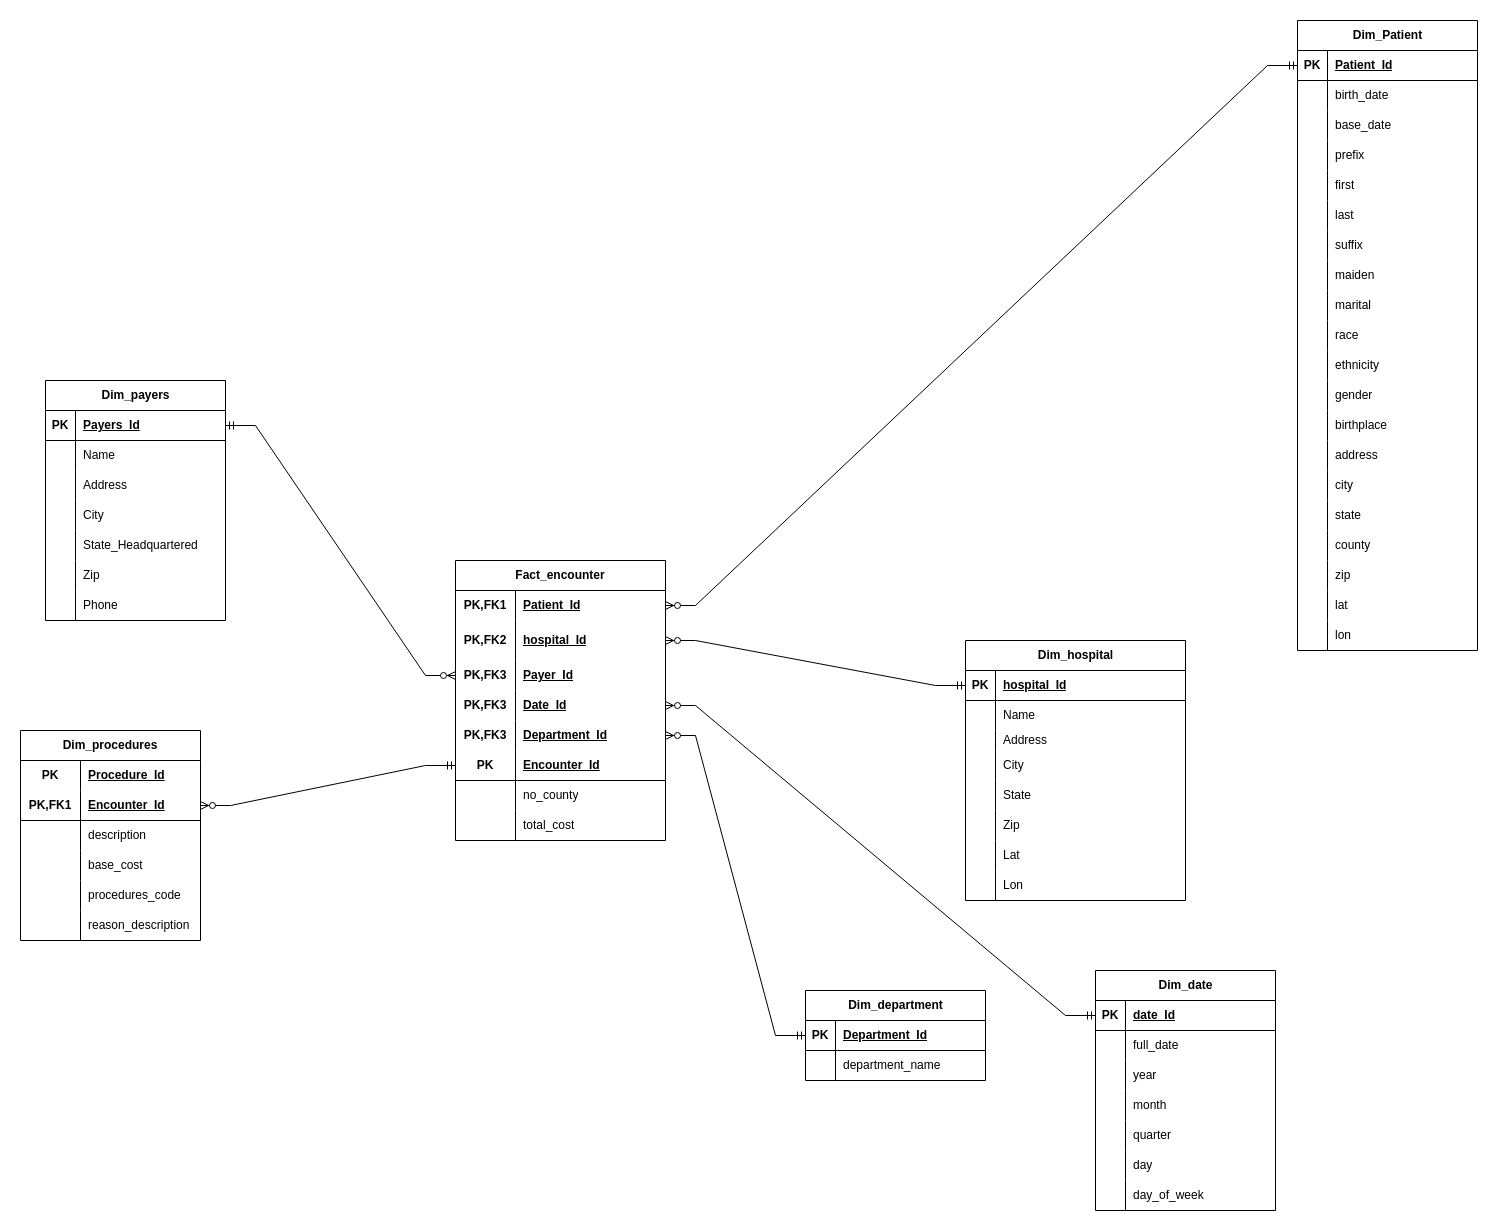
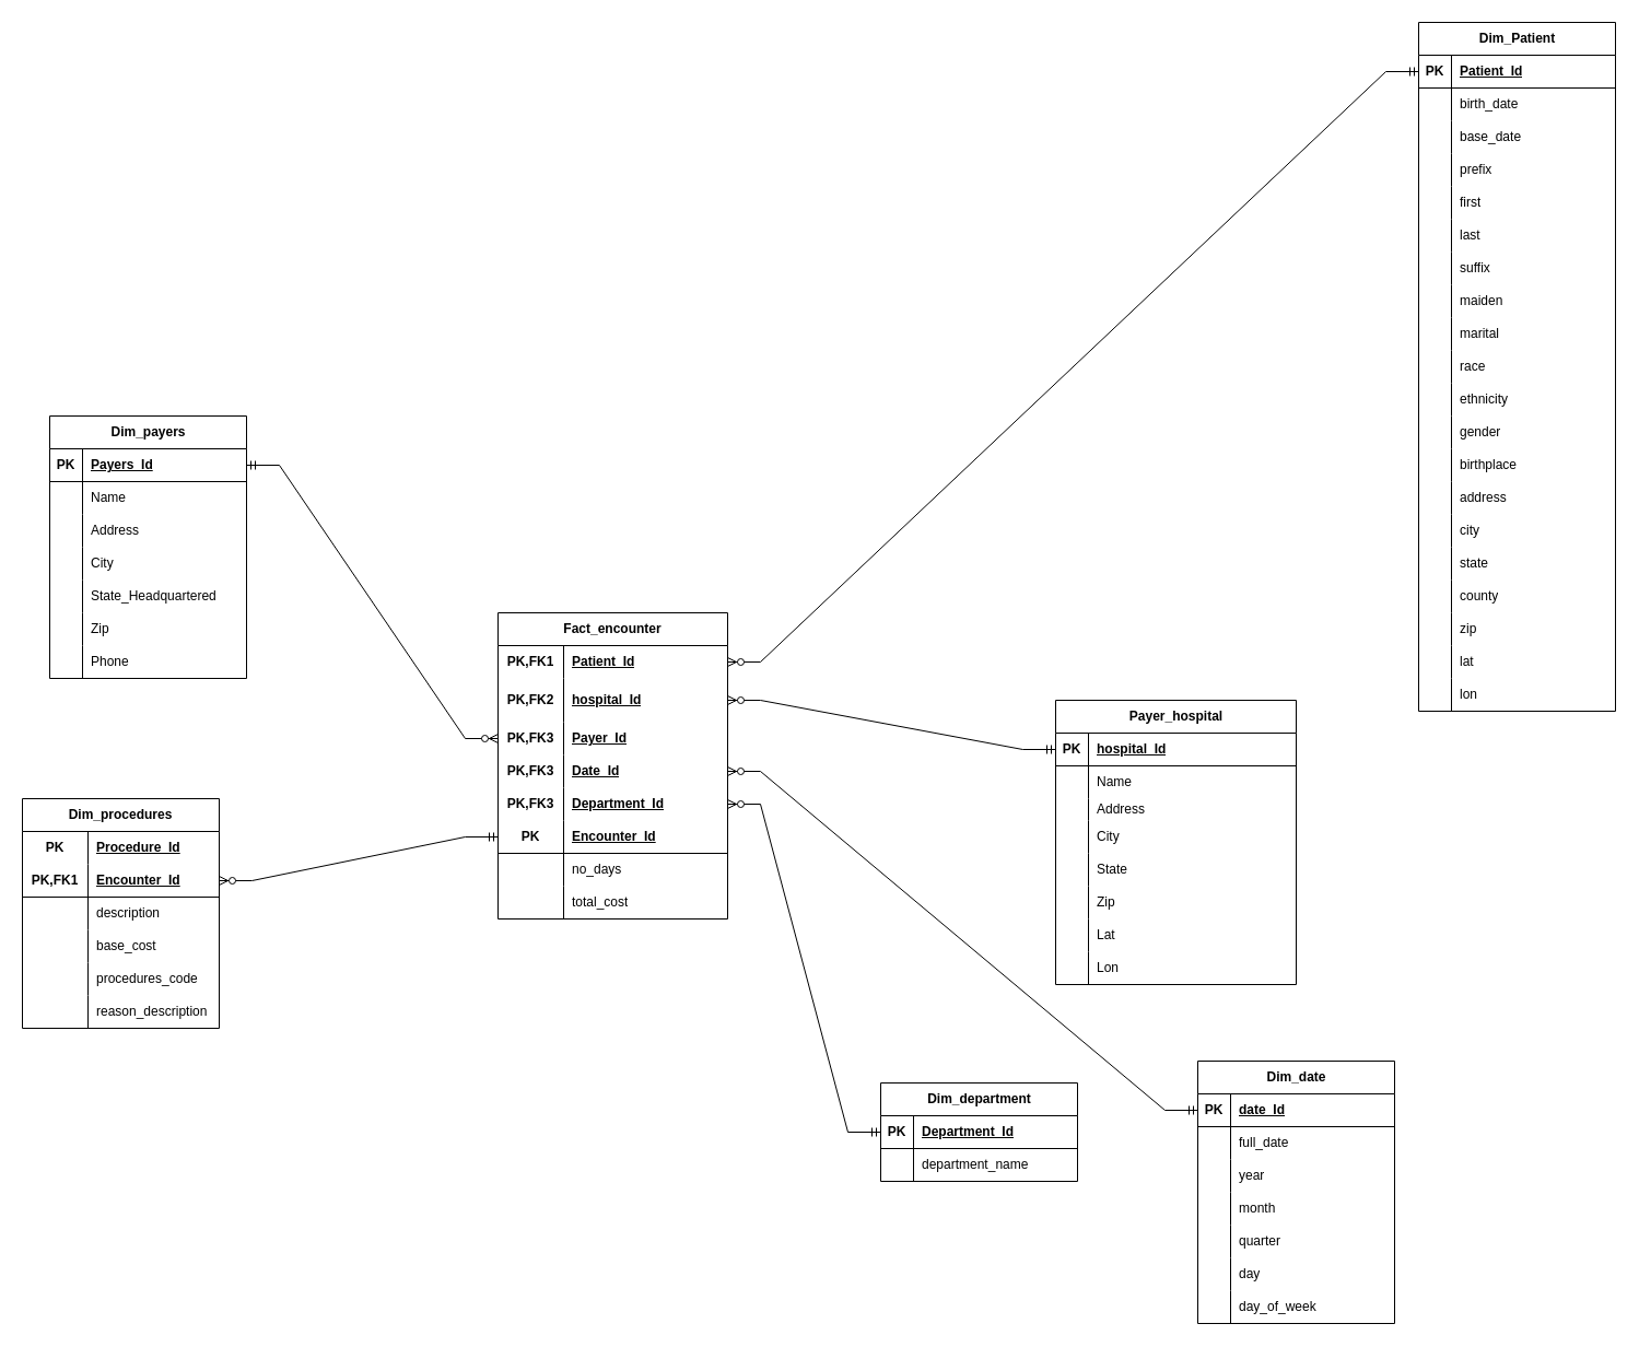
- <mxCell id="2" value="Dim_hospital" style="shape=table;startSize=30;container=1;collapsible=1;childLayout=tableLayout;fixedRows=1;rowLines=0;fontStyle=1;align=center;resizeLast=1;html=1;" parent="1" vertex="1"><mxGeometry x="965" y="640" width="220" height="260" as="geometry" /></mxCell>
+ <mxCell id="2" value="Payer_hospital" style="shape=table;startSize=30;container=1;collapsible=1;childLayout=tableLayout;fixedRows=1;rowLines=0;fontStyle=1;align=center;resizeLast=1;html=1;" parent="1" vertex="1"><mxGeometry x="965" y="640" width="220" height="260" as="geometry" /></mxCell>
- <mxCell id="131" value="no_county" style="shape=partialRectangle;connectable=0;fillColor=none;top=0;left=0;bottom=0;right=0;align=left;spacingLeft=6;overflow=hidden;html=1;whiteSpace=wrap;" parent="129" vertex="1"><mxGeometry x="60" width="150" height="30" as="geometry"><mxRectangle width="150" height="30" as="alternateBounds" /></mxGeometry></mxCell>
+ <mxCell id="131" value="no_days" style="shape=partialRectangle;connectable=0;fillColor=none;top=0;left=0;bottom=0;right=0;align=left;spacingLeft=6;overflow=hidden;html=1;whiteSpace=wrap;" parent="129" vertex="1"><mxGeometry x="60" width="150" height="30" as="geometry"><mxRectangle width="150" height="30" as="alternateBounds" /></mxGeometry></mxCell>
